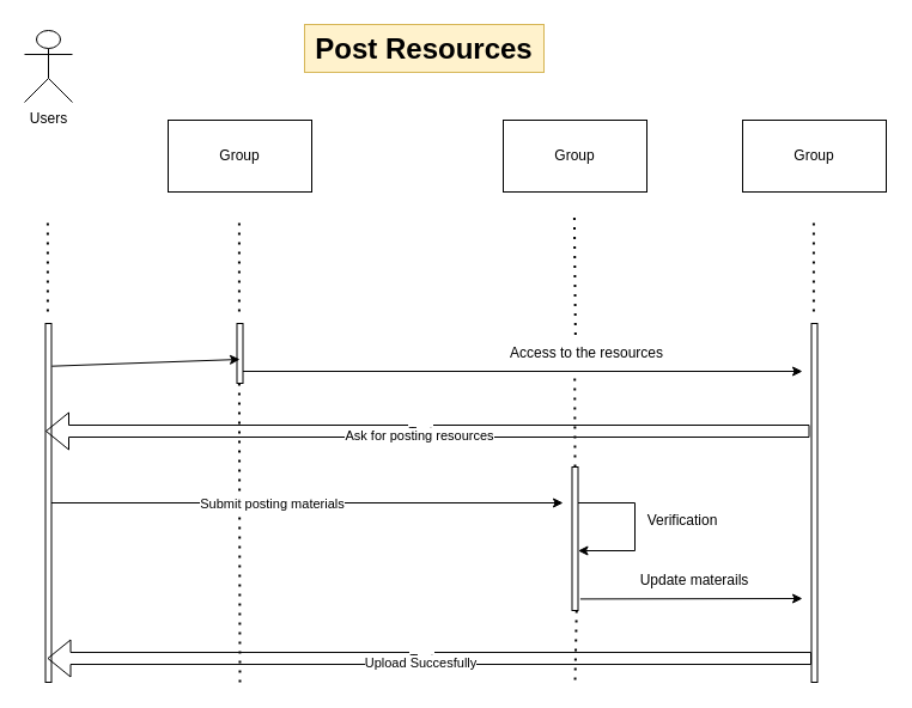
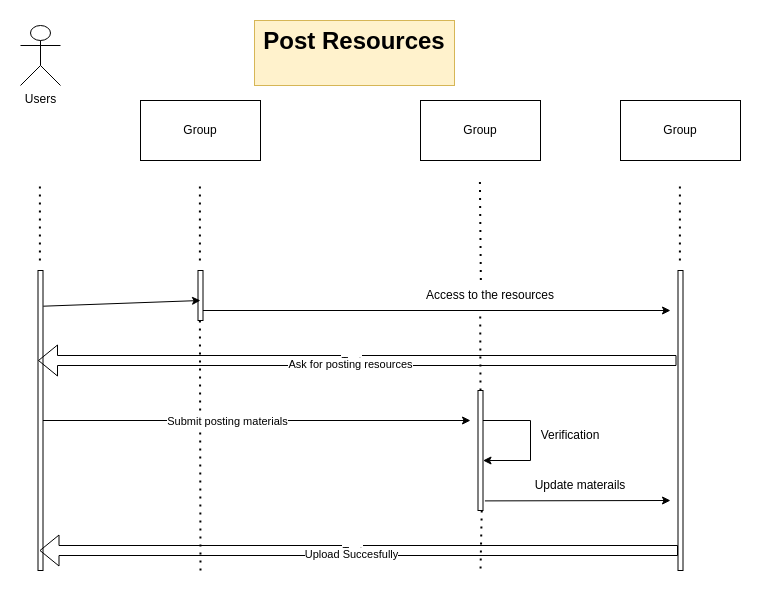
- <mxCell id="2" value="&lt;h1 style=&quot;margin-top: 0px;&quot;&gt;Post Resources&lt;/h1&gt;" style="text;html=1;whiteSpace=wrap;overflow=hidden;rounded=0;align=center;fillColor=#fff2cc;strokeColor=#d6b656;" vertex="1" parent="1"><mxGeometry x="254" y="20" width="200" height="40" as="geometry" /></mxCell>
+ <mxCell id="2" value="&lt;h1 style=&quot;margin-top: 0px;&quot;&gt;Post Resources&lt;/h1&gt;" style="text;html=1;whiteSpace=wrap;overflow=hidden;rounded=0;align=center;fillColor=#fff2cc;strokeColor=#d6b656;" vertex="1" parent="1"><mxGeometry x="254" y="20" width="200" height="65" as="geometry" /></mxCell>
